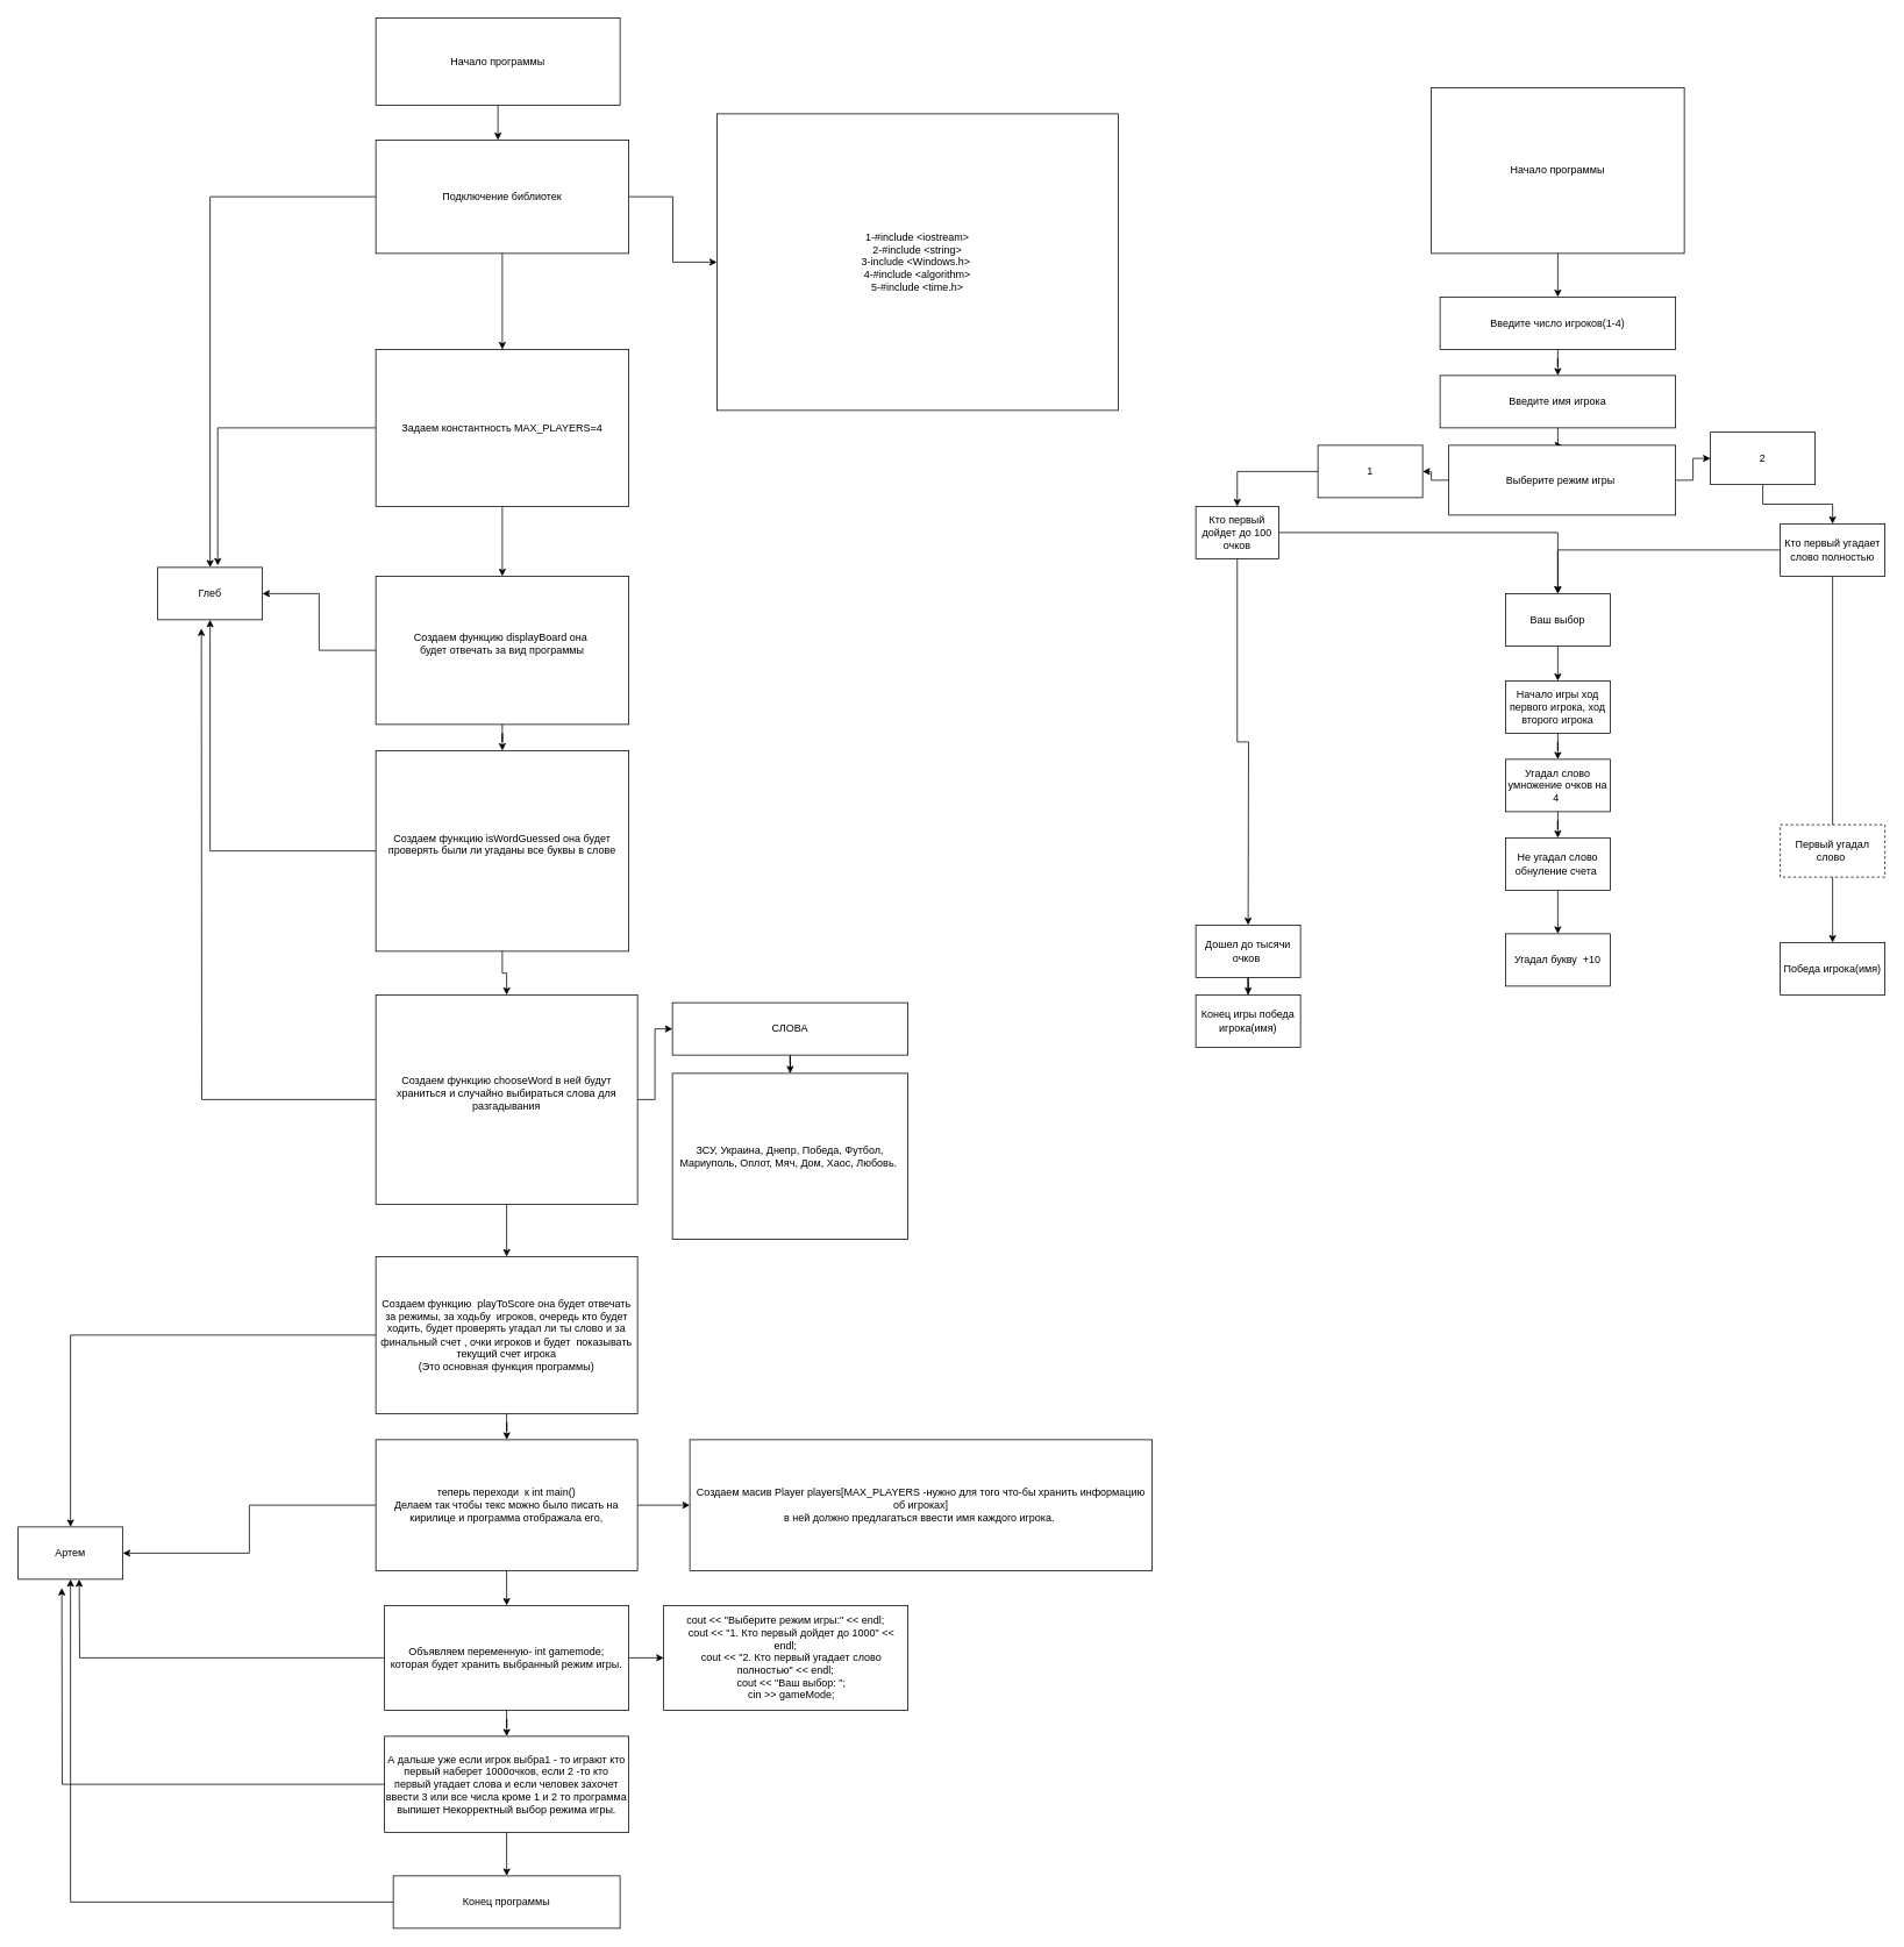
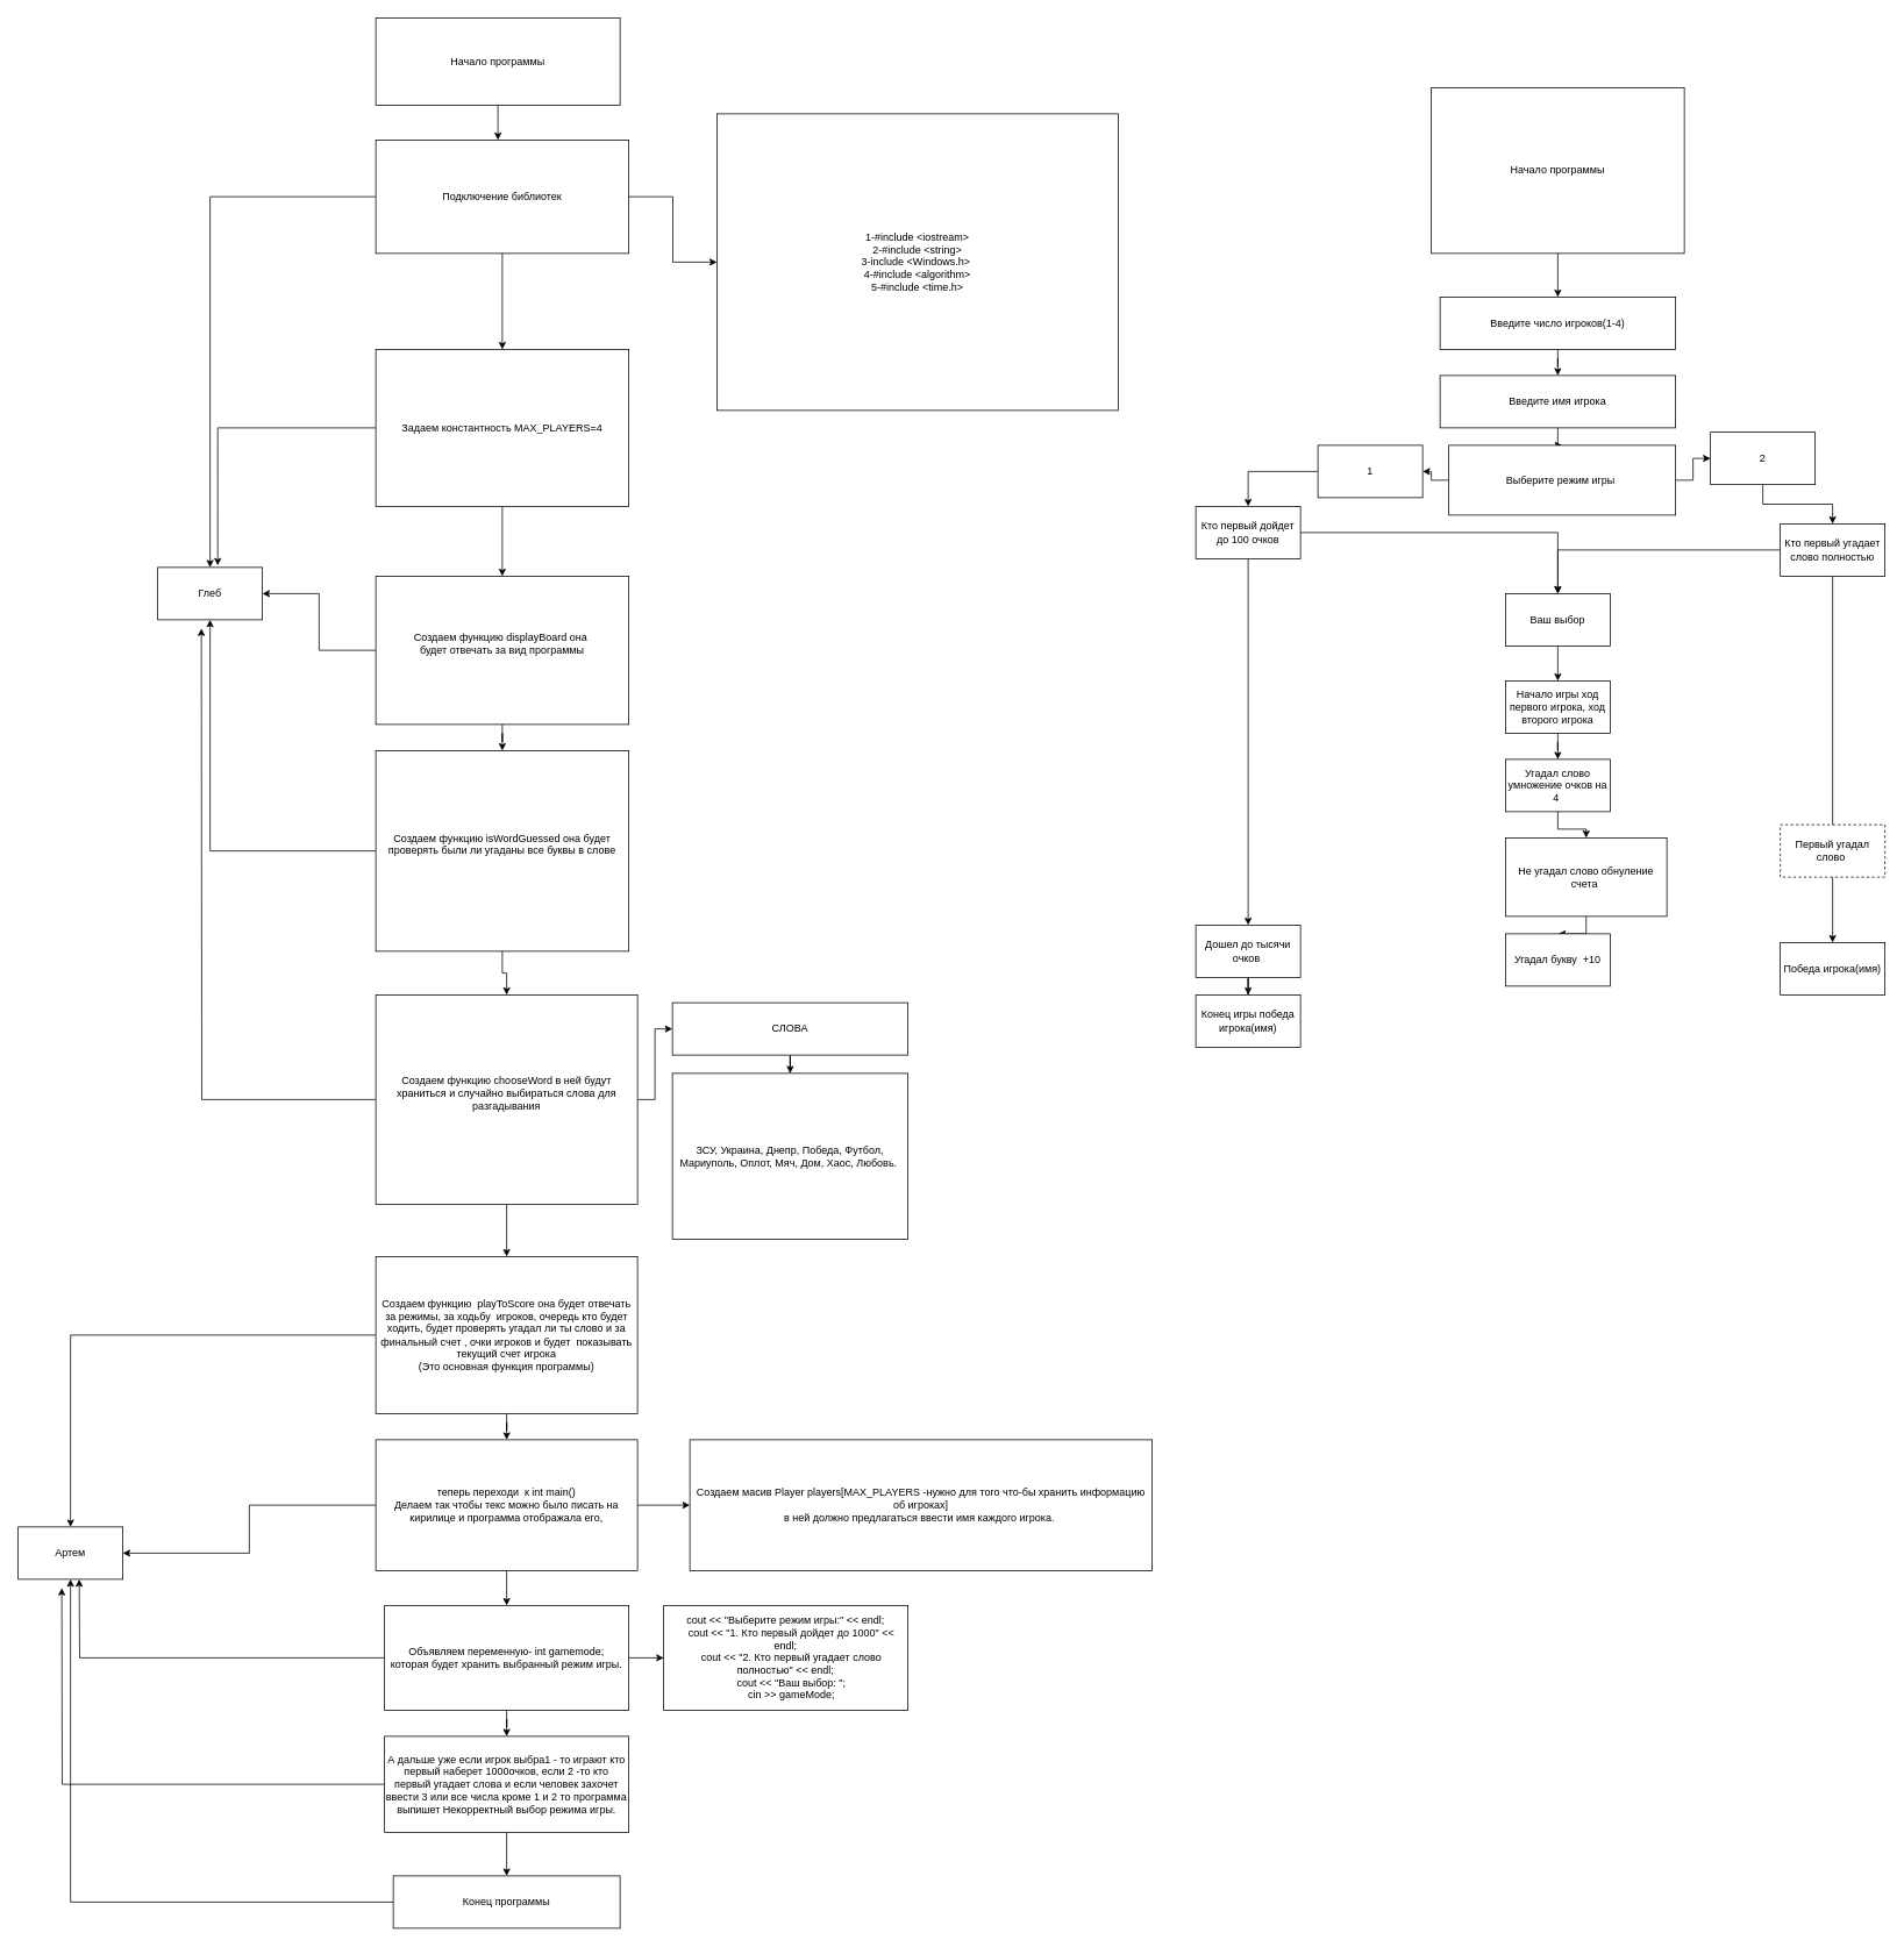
- <mxCell id="60" value="Кто первый дойдет до 100 очков" style="rounded=0;whiteSpace=wrap;html=1;" vertex="1" parent="1"><mxGeometry x="1370" y="580" width="95" height="60" as="geometry" /></mxCell>
+ <mxCell id="60" value="Кто первый дойдет до 100 очков" style="rounded=0;whiteSpace=wrap;html=1;" vertex="1" parent="1"><mxGeometry x="1370" y="580" width="120" height="60" as="geometry" /></mxCell>
- <mxCell id="71" value="Не угадал слово обнуление счета&amp;nbsp;" style="rounded=0;whiteSpace=wrap;html=1;" vertex="1" parent="1"><mxGeometry x="1725" y="960" width="120" height="60" as="geometry" /></mxCell>
+ <mxCell id="71" value="Не угадал слово обнуление счета&amp;nbsp;" style="rounded=0;whiteSpace=wrap;html=1;" vertex="1" parent="1"><mxGeometry x="1725" y="960" width="185" height="90" as="geometry" /></mxCell>
